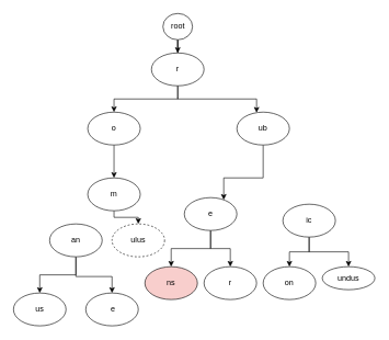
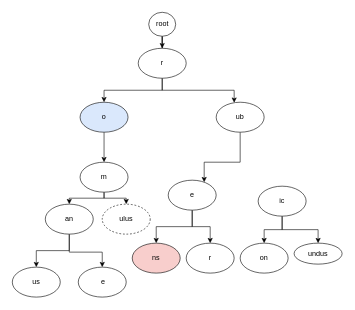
- <mxCell id="14" value="o" style="ellipse;whiteSpace=wrap;html=1;" parent="1" vertex="1"><mxGeometry x="133" y="170" width="80" height="50" as="geometry" /></mxCell>
+ <mxCell id="14" value="o" style="ellipse;whiteSpace=wrap;html=1;fillColor=#dae8fc;" parent="1" vertex="1"><mxGeometry x="133" y="170" width="80" height="50" as="geometry" /></mxCell>
+ <mxCell id="27" style="edgeStyle=orthogonalEdgeStyle;rounded=0;orthogonalLoop=1;jettySize=auto;html=1;exitX=0.5;exitY=1;exitDx=0;exitDy=0;entryX=0.5;entryY=0;entryDx=0;entryDy=0;" edge="1" parent="1" source="29" target="11"><mxGeometry relative="1" as="geometry"><Array as="points"><mxPoint x="173" y="330" /><mxPoint x="115" y="330" /></Array></mxGeometry></mxCell>
